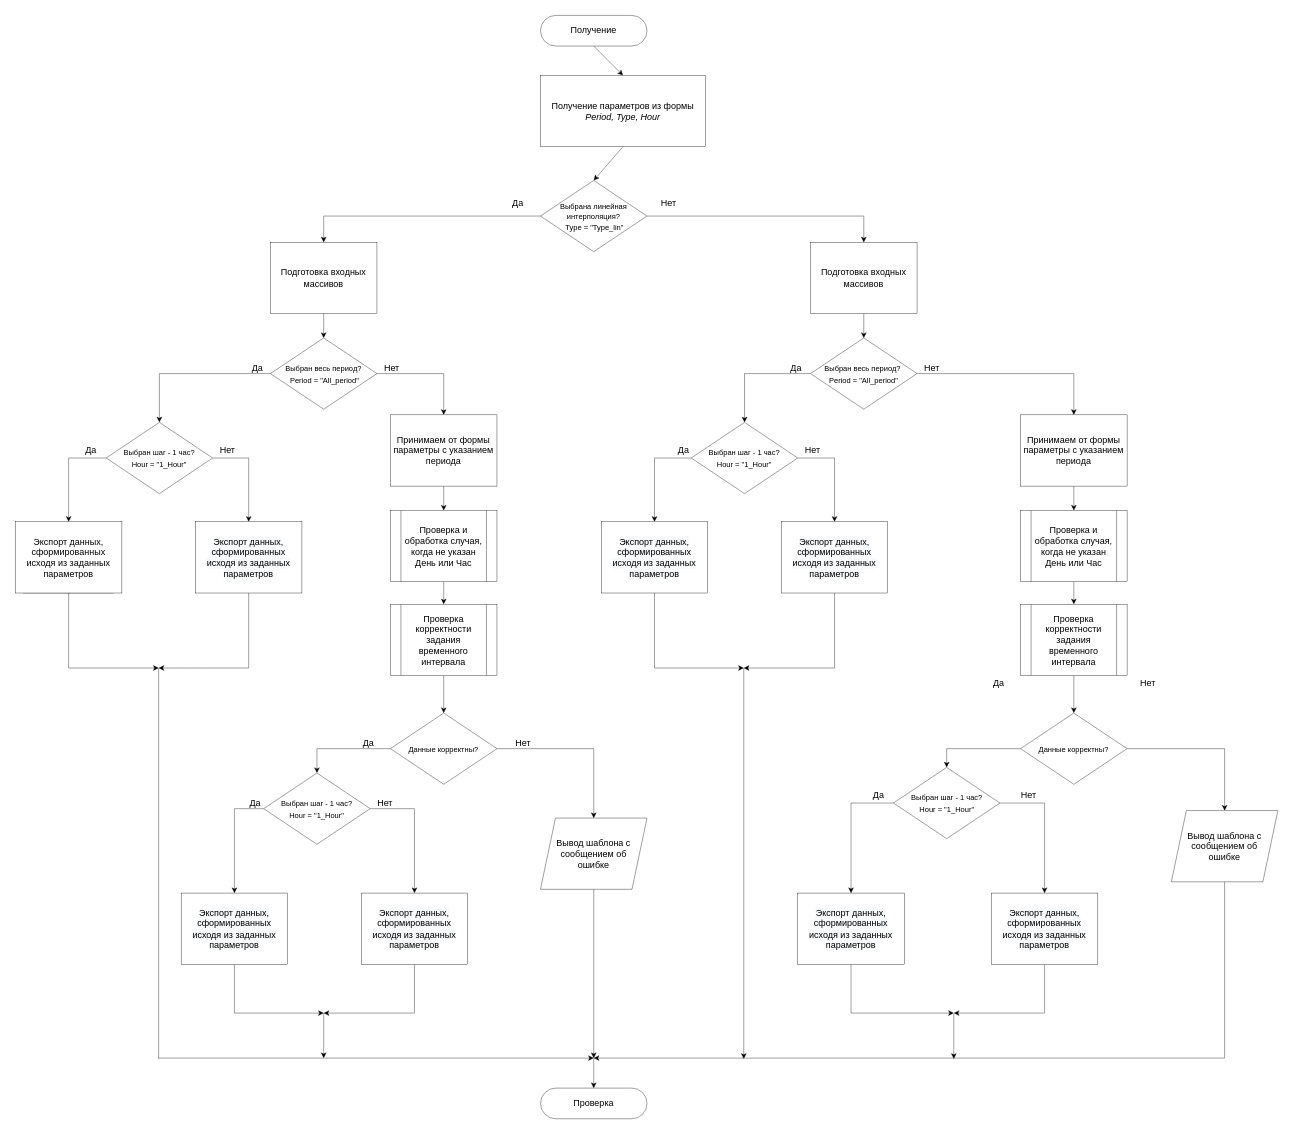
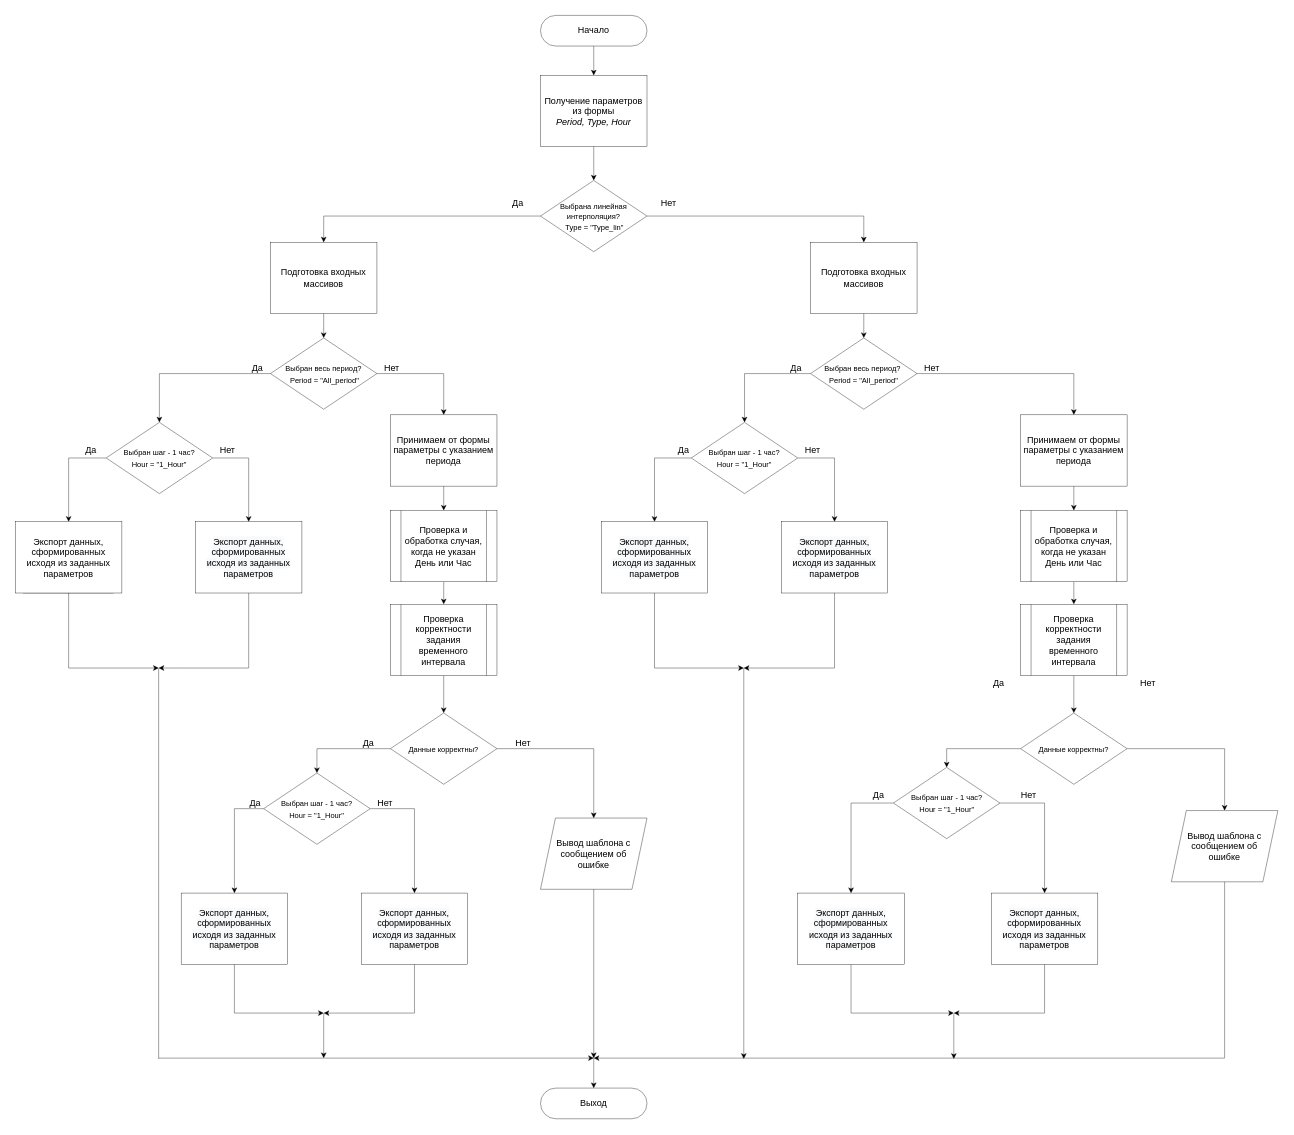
- <mxCell id="2" value="Получение" style="rounded=1;whiteSpace=wrap;html=1;arcSize=50;strokeWidth=0.5;" parent="1" vertex="1"><mxGeometry x="720" y="20" width="142" height="40.87" as="geometry" /></mxCell>
+ <mxCell id="2" value="Начало" style="rounded=1;whiteSpace=wrap;html=1;arcSize=50;strokeWidth=0.5;" parent="1" vertex="1"><mxGeometry x="720" y="20" width="142" height="40.87" as="geometry" /></mxCell>
- <mxCell id="3" value="Получение параметров из формы&lt;br&gt;&lt;i&gt;Period, Type, Hour&lt;/i&gt;" style="rounded=0;whiteSpace=wrap;html=1;strokeWidth=0.5;" parent="1" vertex="1"><mxGeometry x="720" y="100" width="220" height="95" as="geometry" /></mxCell>
+ <mxCell id="3" value="Получение параметров из формы&lt;br&gt;&lt;i&gt;Period, Type, Hour&lt;/i&gt;" style="rounded=0;whiteSpace=wrap;html=1;strokeWidth=0.5;" parent="1" vertex="1"><mxGeometry x="720" width="142" height="95" as="geometry" y="100" /></mxCell>
- <mxCell id="64" value="Проверка" style="rounded=1;whiteSpace=wrap;html=1;arcSize=50;strokeWidth=0.5;" parent="1" vertex="1"><mxGeometry x="720" y="1450" width="142" height="40.87" as="geometry" /></mxCell>
+ <mxCell id="64" value="Выход" style="rounded=1;whiteSpace=wrap;html=1;arcSize=50;strokeWidth=0.5;" parent="1" vertex="1"><mxGeometry x="720" y="1450" width="142" height="40.87" as="geometry" /></mxCell>
